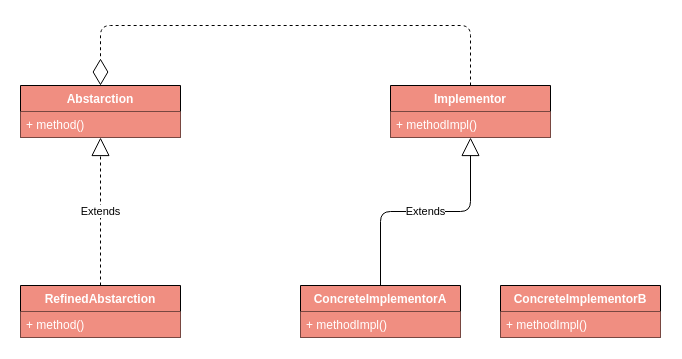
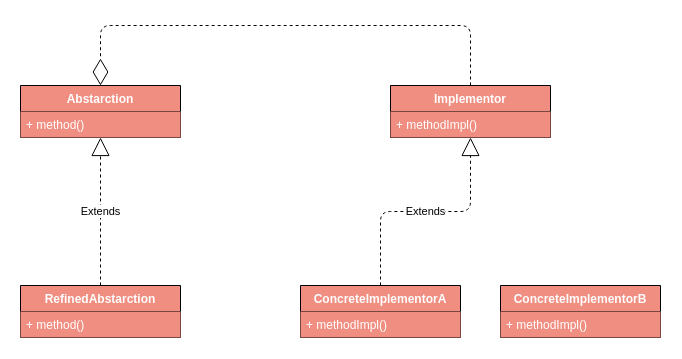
- <mxCell id="13" value="Extends" style="endArrow=block;endSize=16;endFill=0;html=1;fontColor=#000000;entryX=0.5;entryY=1;entryDx=0;entryDy=0;exitX=0.5;exitY=0;exitDx=0;exitDy=0;edgeStyle=orthogonalEdgeStyle;" edge="1" parent="1" source="8" target="6"><mxGeometry width="160" relative="1" as="geometry"><mxPoint x="140" y="470" as="sourcePoint" /><mxPoint x="300" y="470" as="targetPoint" /></mxGeometry></mxCell>
+ <mxCell id="13" value="Extends" style="endArrow=block;endSize=16;endFill=0;html=1;fontColor=#000000;entryX=0.5;entryY=1;entryDx=0;entryDy=0;exitX=0.5;exitY=0;exitDx=0;exitDy=0;edgeStyle=orthogonalEdgeStyle;dashed=1;" edge="1" parent="1" source="8" target="6"><mxGeometry width="160" relative="1" as="geometry"><mxPoint x="140" y="470" as="sourcePoint" /><mxPoint x="300" y="470" as="targetPoint" /></mxGeometry></mxCell>
